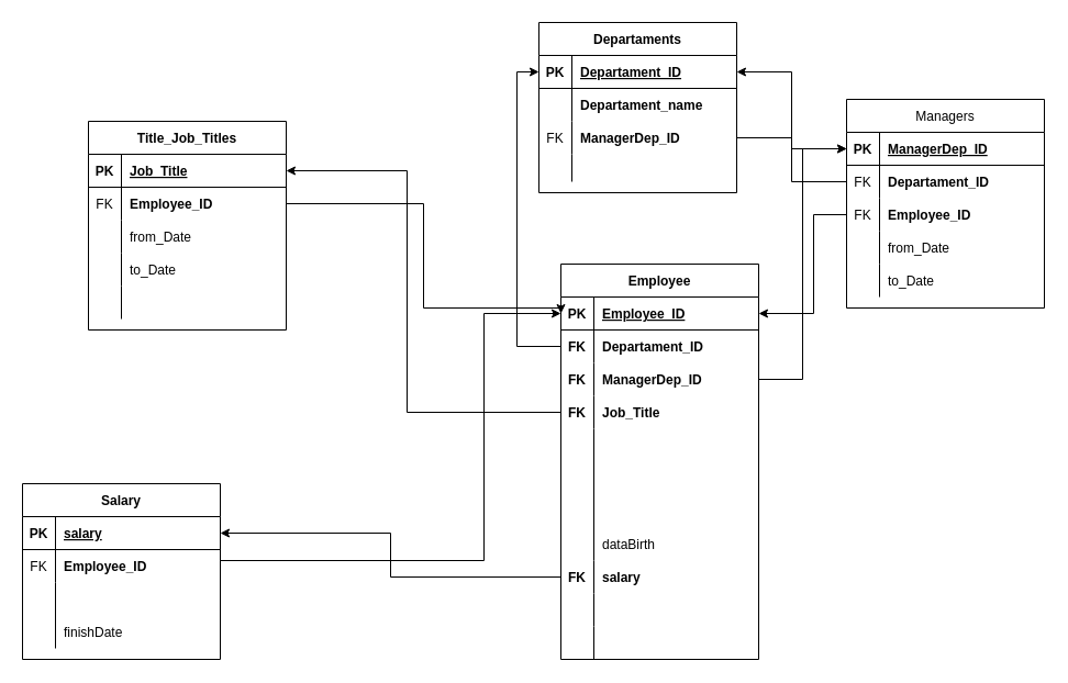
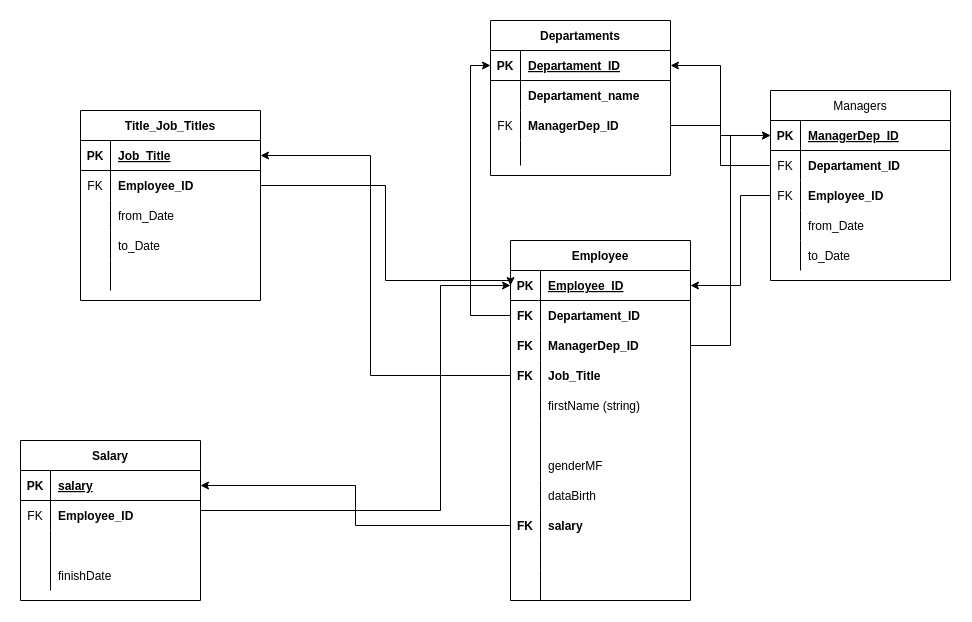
+ <mxCell id="30" value="firstName (string)" style="shape=partialRectangle;connectable=0;fillColor=none;top=0;left=0;bottom=0;right=0;align=left;spacingLeft=6;overflow=hidden;" parent="28" vertex="1"><mxGeometry x="30" width="150" height="30" as="geometry" /></mxCell>
+ <mxCell id="35" value="genderMF" style="shape=partialRectangle;connectable=0;fillColor=none;top=0;left=0;bottom=0;right=0;align=left;spacingLeft=6;overflow=hidden;" parent="33" vertex="1"><mxGeometry x="30" width="150" height="30" as="geometry" /></mxCell>
